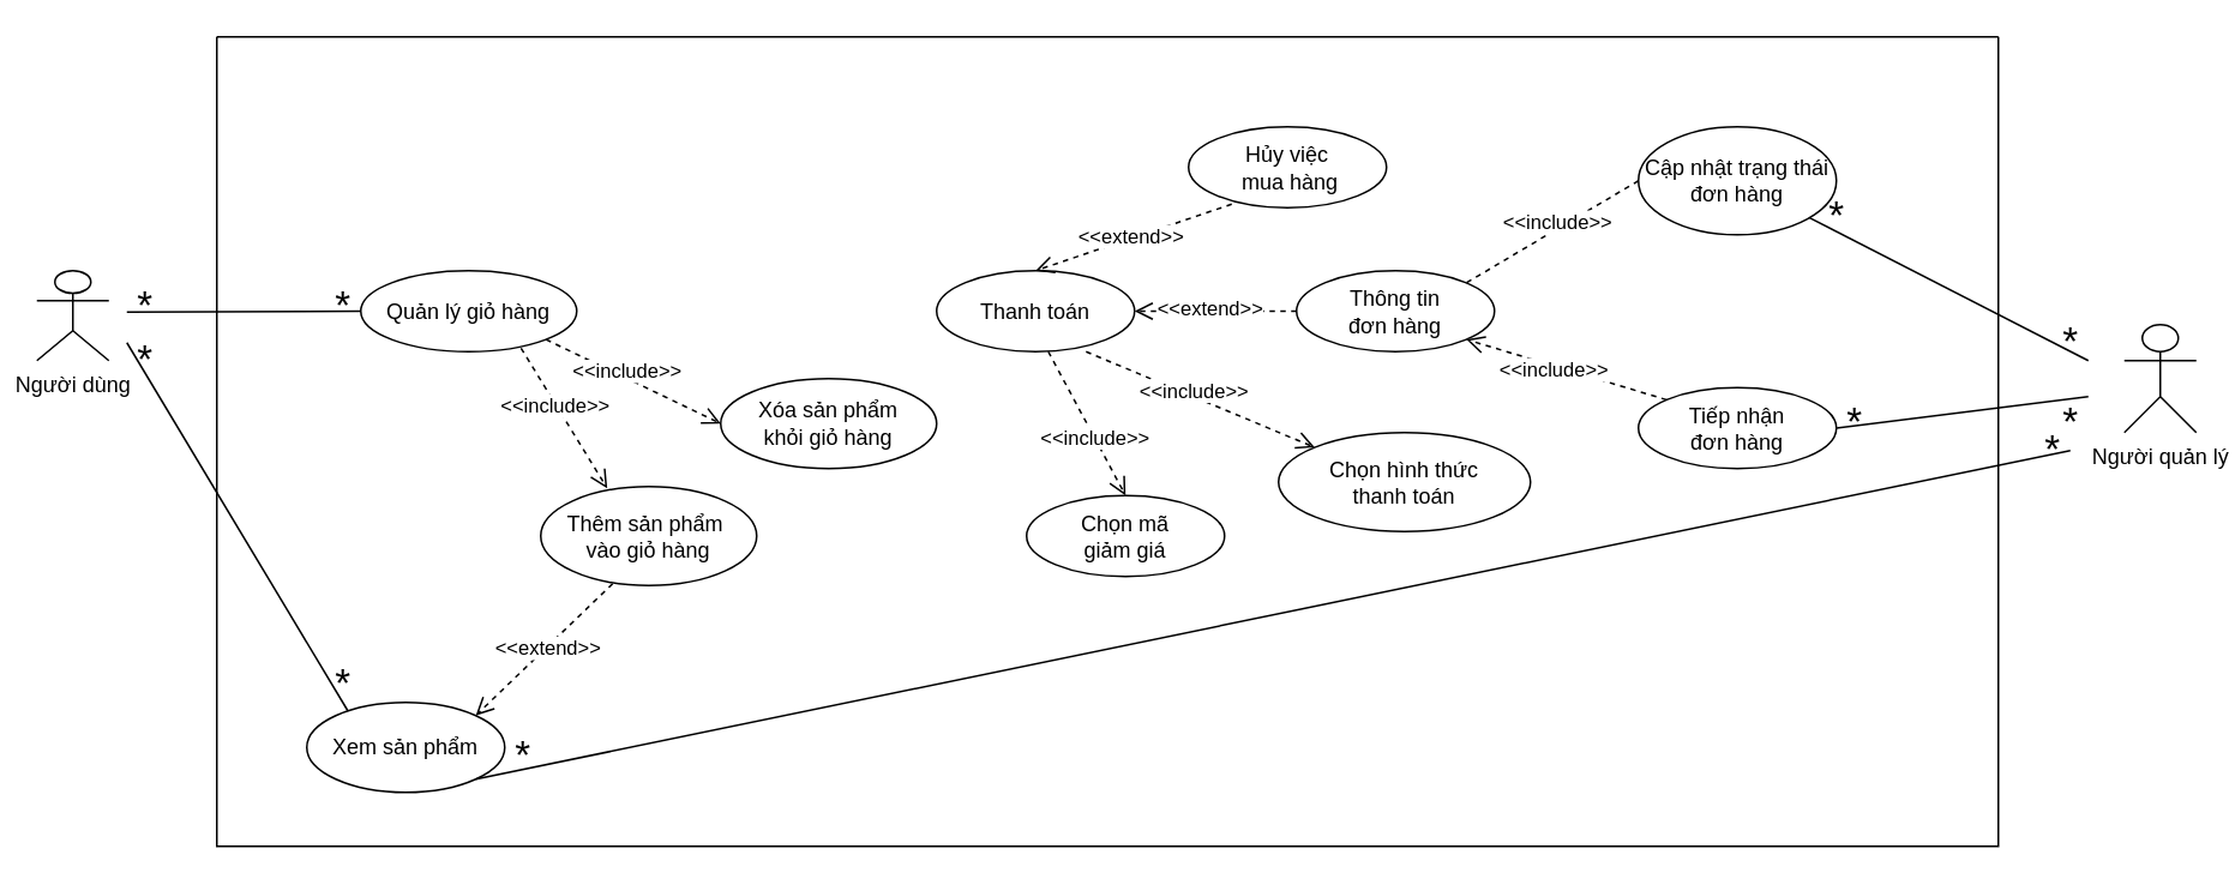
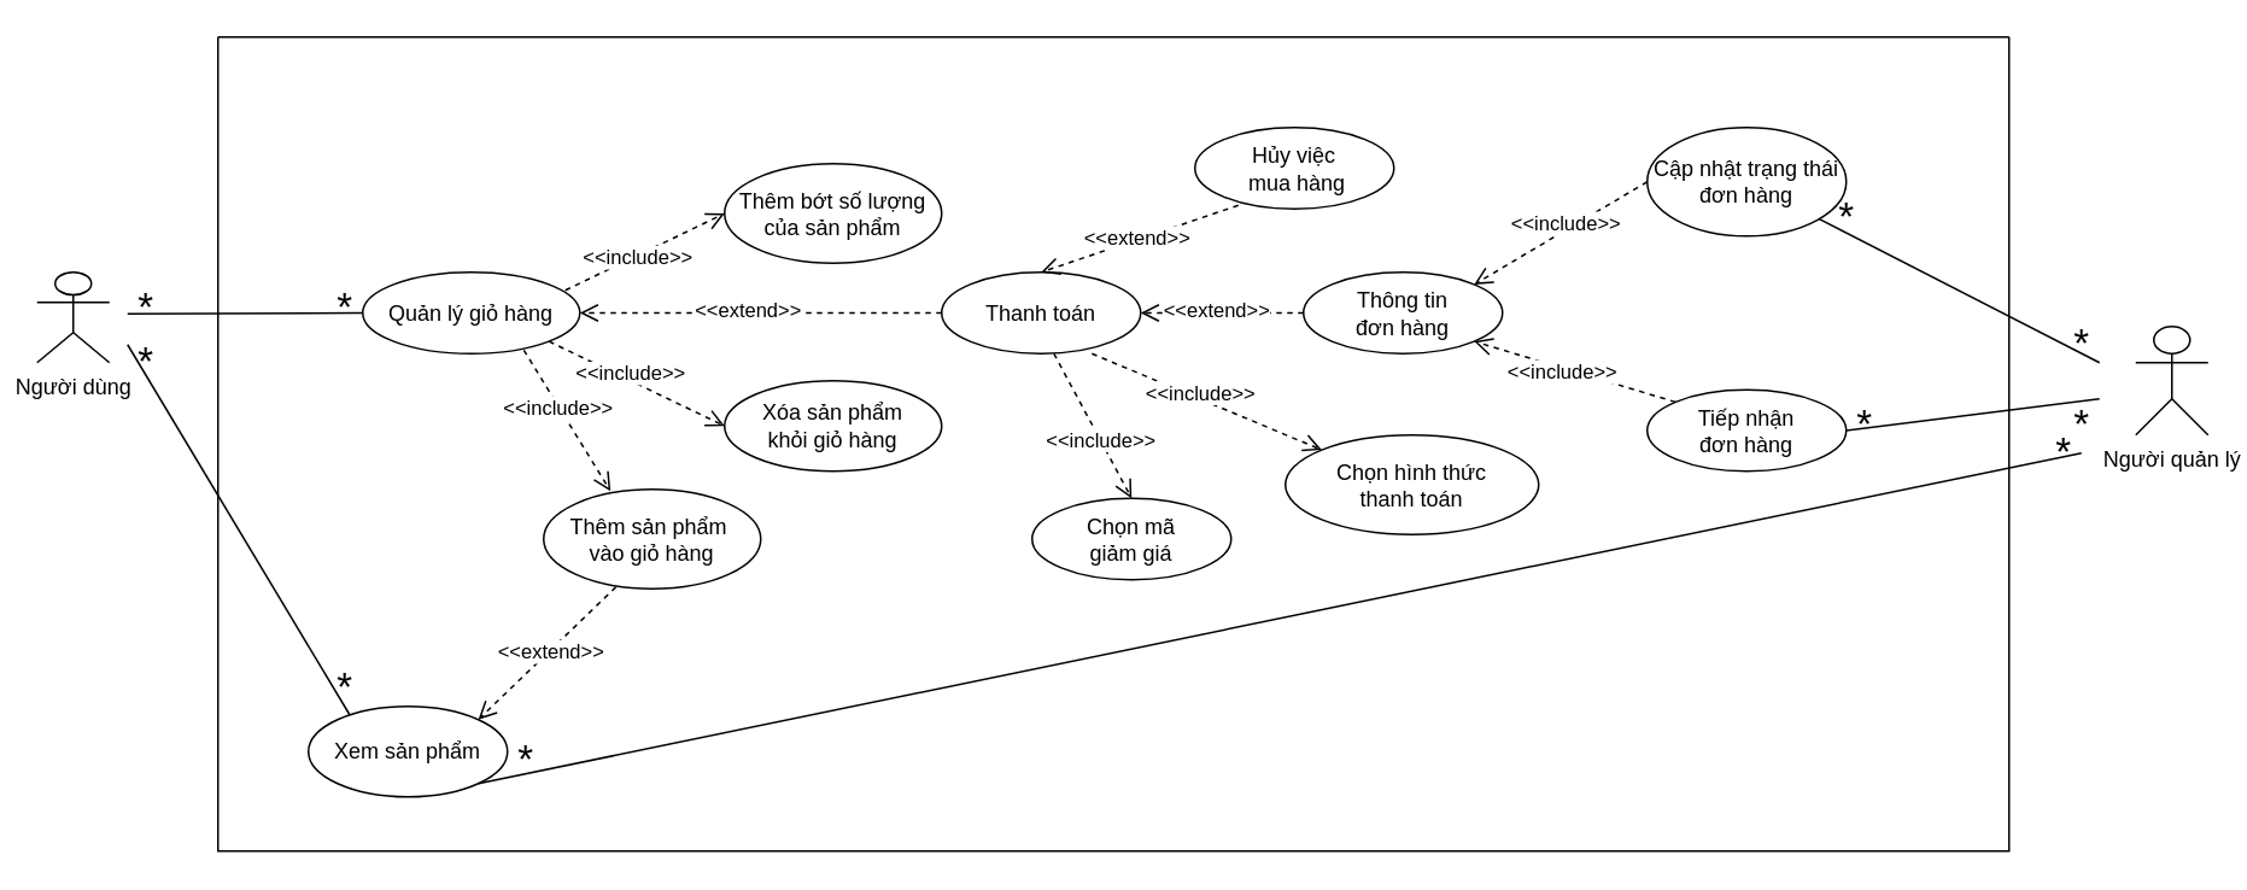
+ <mxCell id="36" value="Thêm bớt số lượng&lt;br&gt;của sản phẩm" style="ellipse;whiteSpace=wrap;html=1;" vertex="1" parent="35"><mxGeometry x="280" y="70" width="120" height="55" as="geometry" /></mxCell>
+ <mxCell id="6" value="&amp;lt;&amp;lt;include&amp;gt;&amp;gt;" style="html=1;verticalAlign=bottom;endArrow=open;dashed=1;endSize=8;entryX=0;entryY=0.5;entryDx=0;entryDy=0;exitX=0.933;exitY=0.222;exitDx=0;exitDy=0;exitPerimeter=0;" edge="1" parent="1" source="2" target="36"><mxGeometry x="-0.189" y="-9" relative="1" as="geometry"><mxPoint x="410" y="-220" as="sourcePoint" /><mxPoint x="528.683" y="-289.698" as="targetPoint" /><mxPoint as="offset" /></mxGeometry></mxCell>
- <mxCell id="21" value="&amp;lt;&amp;lt;include&amp;gt;&amp;gt;" style="html=1;verticalAlign=bottom;endArrow=none;dashed=1;endSize=8;entryX=1;entryY=0;entryDx=0;entryDy=0;exitX=0;exitY=0.5;exitDx=0;exitDy=0;" edge="1" parent="1" source="20" target="25"><mxGeometry x="-0.006" y="4" relative="1" as="geometry"><mxPoint x="905.675" y="93.23" as="sourcePoint" /><mxPoint x="830" y="172.5" as="targetPoint" /><mxPoint as="offset" /></mxGeometry></mxCell>
+ <mxCell id="21" value="&amp;lt;&amp;lt;include&amp;gt;&amp;gt;" style="html=1;verticalAlign=bottom;endArrow=open;dashed=1;endSize=8;entryX=1;entryY=0;entryDx=0;entryDy=0;exitX=0;exitY=0.5;exitDx=0;exitDy=0;" edge="1" parent="1" source="20" target="25"><mxGeometry x="-0.006" y="4" relative="1" as="geometry"><mxPoint x="905.675" y="93.23" as="sourcePoint" /><mxPoint x="830" y="172.5" as="targetPoint" /><mxPoint as="offset" /></mxGeometry></mxCell>
+ <mxCell id="10" value="&amp;lt;&amp;lt;extend&amp;gt;&amp;gt;" style="html=1;verticalAlign=bottom;endArrow=open;dashed=1;endSize=8;exitX=0;exitY=0.5;exitDx=0;exitDy=0;entryX=1;entryY=0.5;entryDx=0;entryDy=0;" edge="1" parent="1" source="9" target="2"><mxGeometry x="0.071" y="7" relative="1" as="geometry"><mxPoint x="525.27" y="193.73" as="sourcePoint" /><mxPoint x="410.002" y="169.998" as="targetPoint" /><mxPoint as="offset" /></mxGeometry></mxCell>
